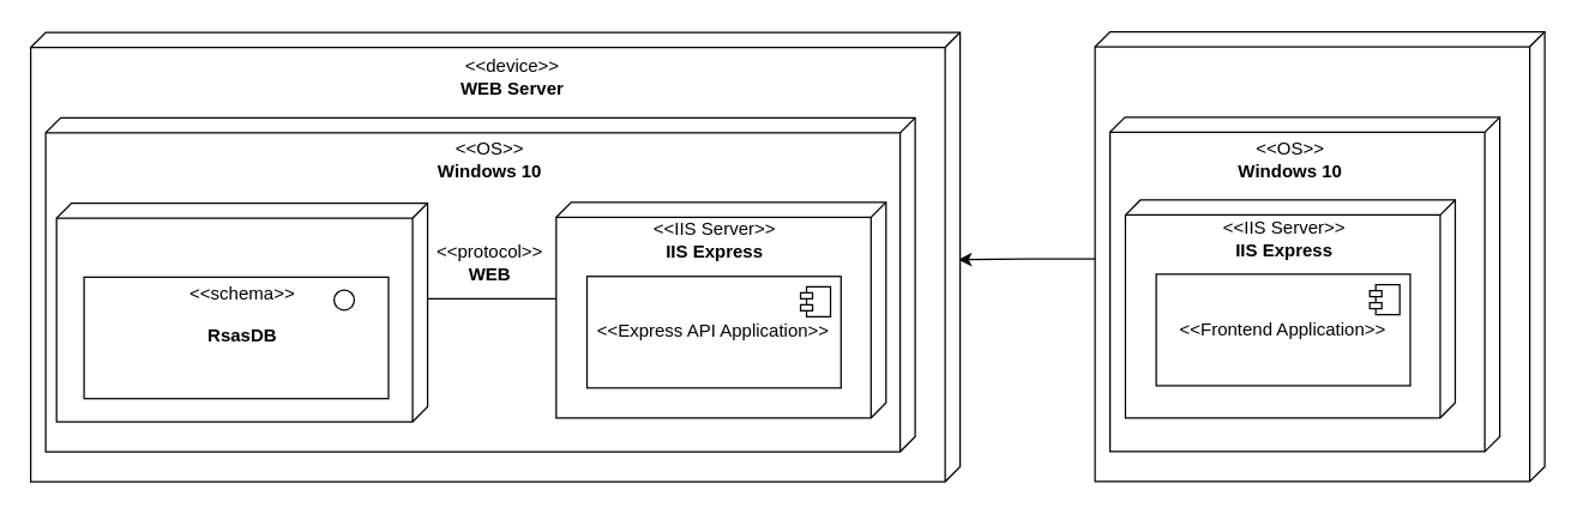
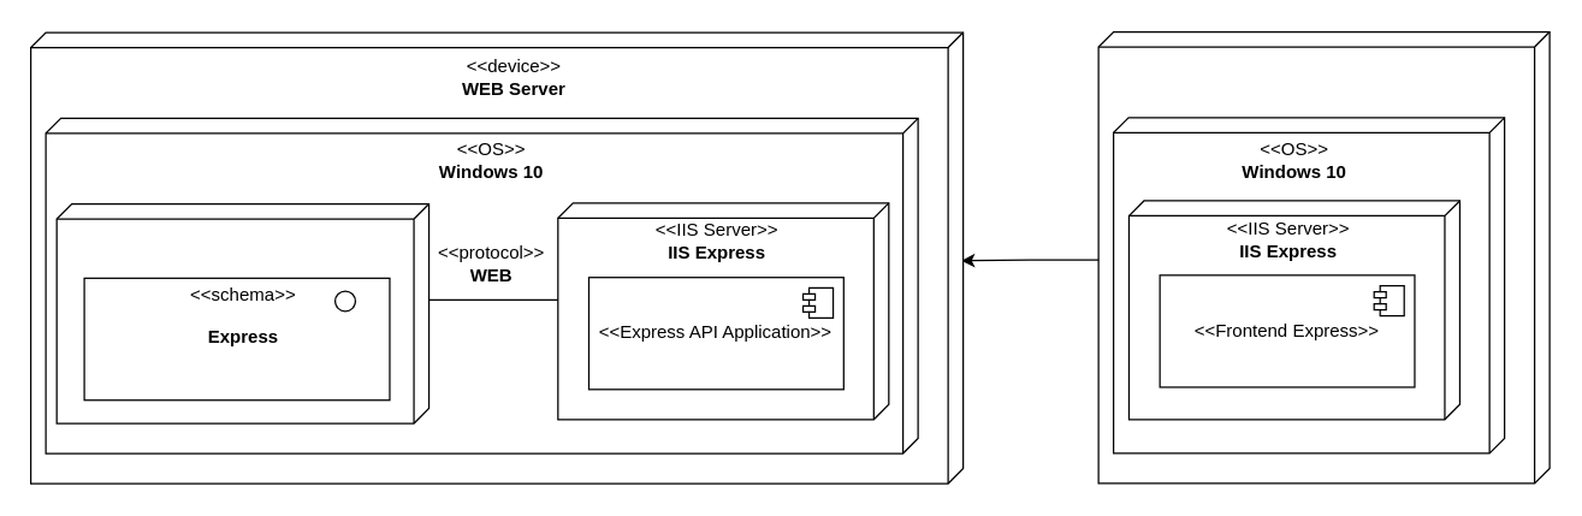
- <mxCell id="23" value="&lt;span style=&quot;text-wrap-mode: nowrap;&quot;&gt;&amp;lt;&amp;lt;Frontend Application&amp;gt;&amp;gt;&lt;/span&gt;" style="html=1;dropTarget=0;whiteSpace=wrap;" vertex="1" parent="1"><mxGeometry x="770.82" y="182.47" width="169.45" height="74.49" as="geometry" /></mxCell>
+ <mxCell id="23" value="&lt;span style=&quot;text-wrap-mode: nowrap;&quot;&gt;&amp;lt;&amp;lt;Frontend Express&amp;gt;&amp;gt;&lt;/span&gt;" style="html=1;dropTarget=0;whiteSpace=wrap;" vertex="1" parent="1"><mxGeometry x="770.82" y="182.47" width="169.45" height="74.49" as="geometry" /></mxCell>
- <mxCell id="12" value="&lt;b&gt;RsasDB&lt;/b&gt;" style="text;html=1;align=center;verticalAlign=middle;resizable=0;points=[];autosize=1;strokeColor=none;fillColor=none;container=0;" parent="1" vertex="1"><mxGeometry x="126.003" y="209.159" width="70" height="30" as="geometry" /></mxCell>
+ <mxCell id="12" value="&lt;b&gt;Express&lt;/b&gt;" style="text;html=1;align=center;verticalAlign=middle;resizable=0;points=[];autosize=1;strokeColor=none;fillColor=none;container=0;" parent="1" vertex="1"><mxGeometry x="126.003" y="209.159" width="70" height="30" as="geometry" /></mxCell>
